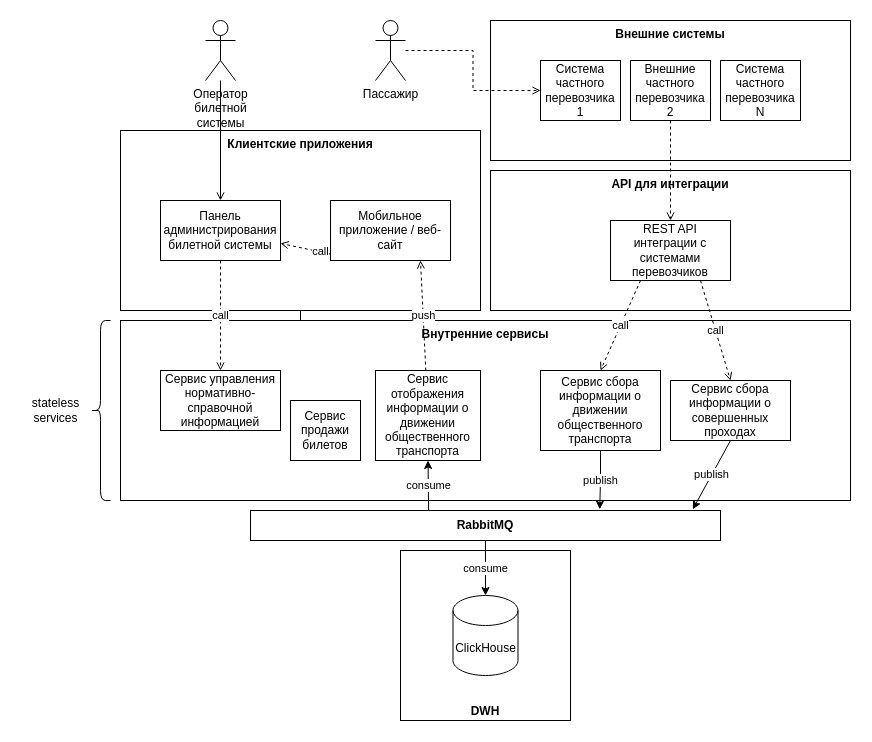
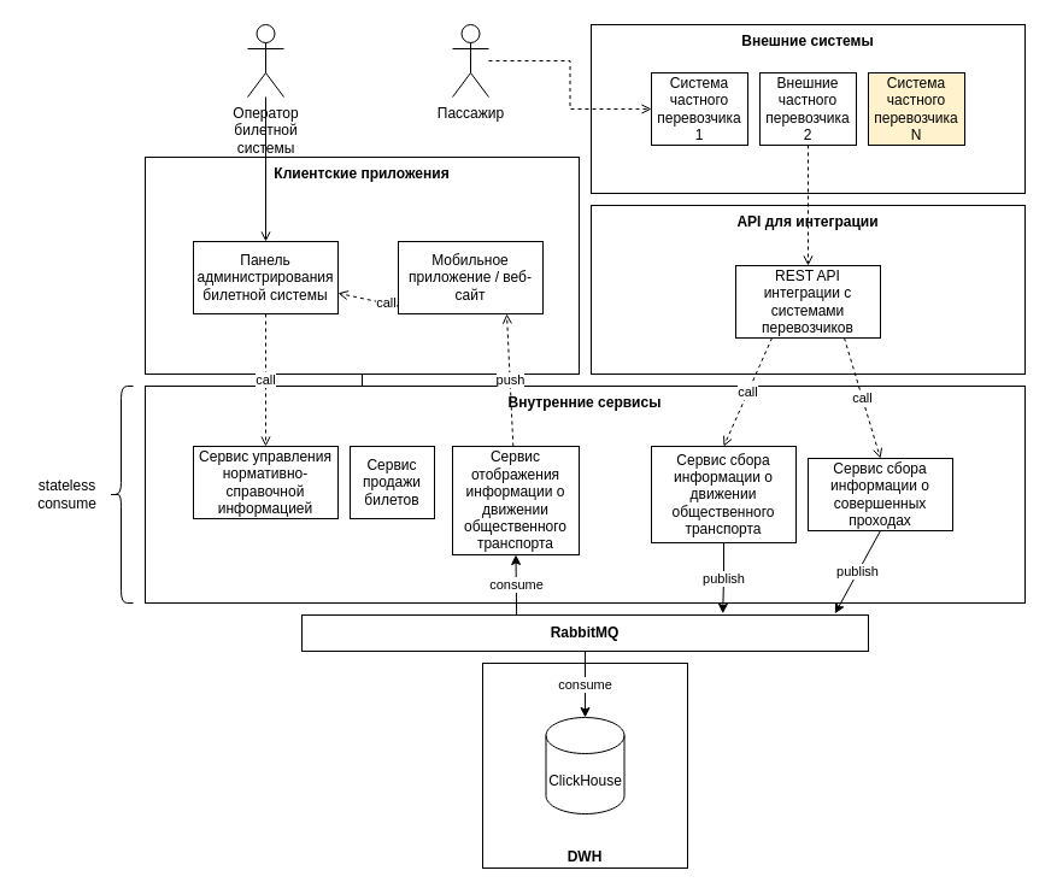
- <mxCell id="25" value="Система частного перевозчика N" style="rounded=0;whiteSpace=wrap;html=1;" vertex="1" parent="1"><mxGeometry x="720" y="60" width="80" height="60" as="geometry" /></mxCell>
+ <mxCell id="25" value="Система частного перевозчика N" style="rounded=0;whiteSpace=wrap;html=1;fillColor=#fff2cc;" vertex="1" parent="1"><mxGeometry x="720" y="60" width="80" height="60" as="geometry" /></mxCell>
- <mxCell id="36" value="stateless&lt;br&gt;services" style="text;html=1;align=center;verticalAlign=middle;resizable=0;points=[];autosize=1;strokeColor=none;fillColor=none;" vertex="1" parent="1"><mxGeometry x="20" y="390" width="70" height="40" as="geometry" /></mxCell>
+ <mxCell id="36" value="stateless&lt;br&gt;consume" style="text;html=1;align=center;verticalAlign=middle;resizable=0;points=[];autosize=1;strokeColor=none;fillColor=none;" vertex="1" parent="1"><mxGeometry x="20" y="390" width="70" height="40" as="geometry" /></mxCell>
- <mxCell id="32" value="Сервис продажи билетов" style="rounded=0;whiteSpace=wrap;html=1;" vertex="1" parent="1"><mxGeometry x="290" y="400" width="70" height="60" as="geometry" /></mxCell>
+ <mxCell id="32" value="Сервис продажи билетов" style="rounded=0;whiteSpace=wrap;html=1;" vertex="1" parent="1"><mxGeometry x="290" y="370" width="70" height="60" as="geometry" /></mxCell>
